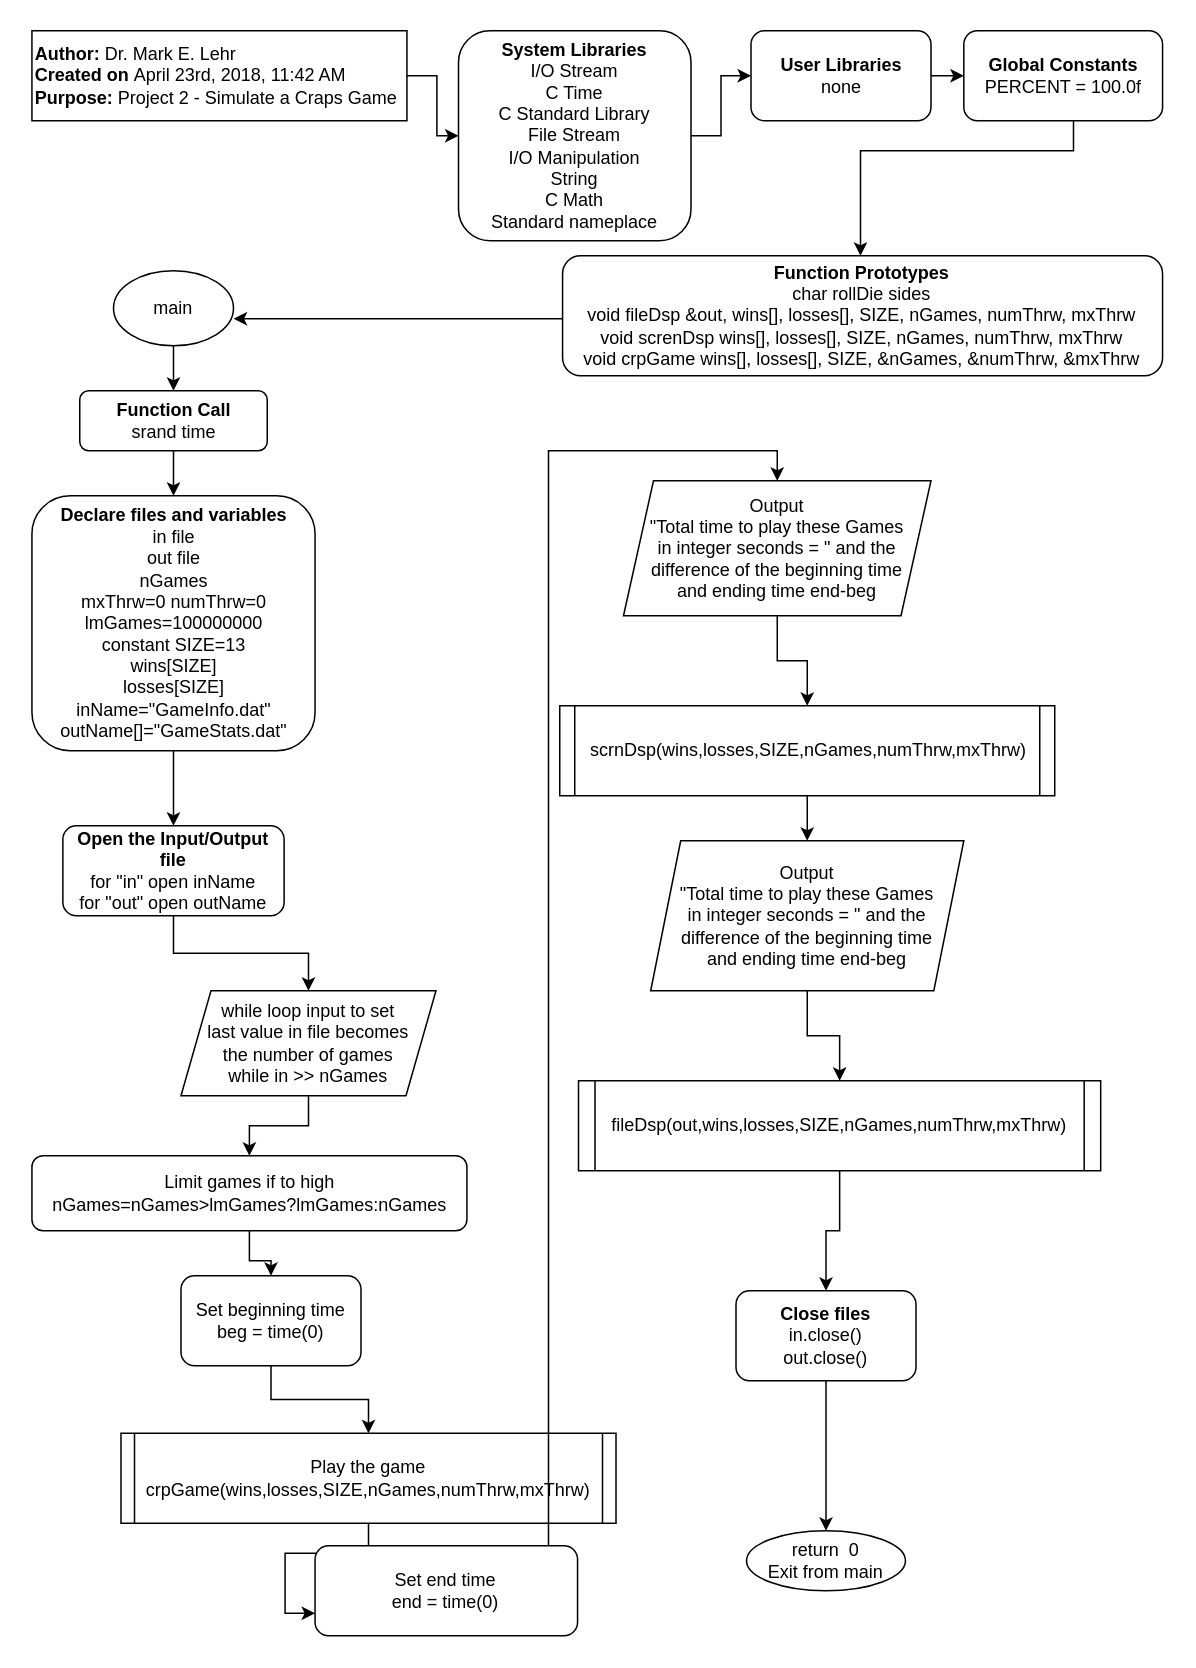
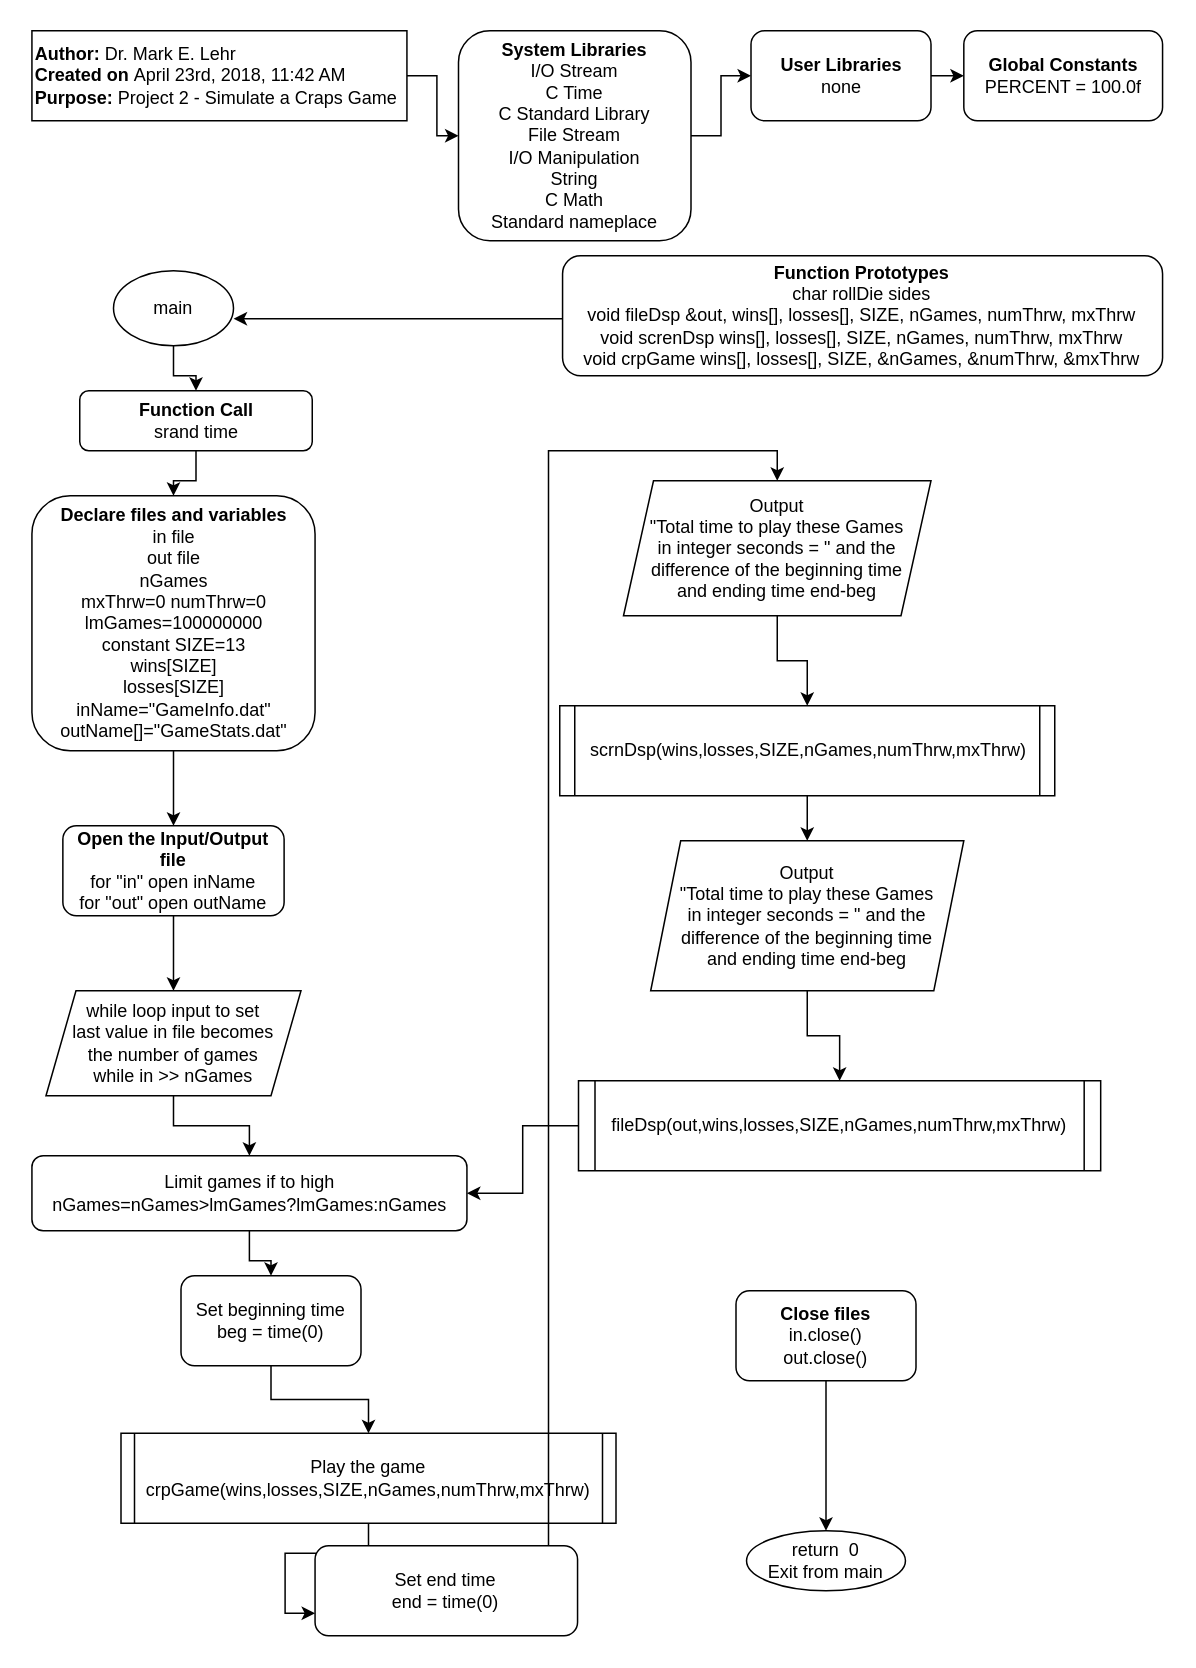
- <mxCell id="8" style="edgeStyle=orthogonalEdgeStyle;rounded=0;orthogonalLoop=1;jettySize=auto;html=1;" parent="1" source="9" target="11" edge="1"><mxGeometry relative="1" as="geometry"><mxPoint x="168.75" y="550" as="targetPoint" /><Array as="points"><mxPoint x="715" y="100" /><mxPoint x="573" y="100" /></Array></mxGeometry></mxCell>
- <mxCell id="15" value="&lt;div&gt;&lt;b&gt;Function Call&lt;/b&gt;&lt;/div&gt;&lt;div&gt;srand time &lt;br&gt;&lt;b&gt;&lt;/b&gt;&lt;/div&gt;" style="rounded=1;whiteSpace=wrap;html=1;" parent="1" vertex="1"><mxGeometry x="52.5" y="260" width="125" height="40" as="geometry" /></mxCell>
+ <mxCell id="15" value="&lt;div&gt;&lt;b&gt;Function Call&lt;/b&gt;&lt;/div&gt;&lt;div&gt;srand time &lt;br&gt;&lt;b&gt;&lt;/b&gt;&lt;/div&gt;" style="rounded=1;whiteSpace=wrap;html=1;" parent="1" vertex="1"><mxGeometry x="52.5" y="260" width="155" height="40" as="geometry" /></mxCell>
- <mxCell id="21" value="&lt;div&gt;while loop input to set &lt;br&gt;&lt;/div&gt;&lt;div&gt;&lt;span class=&quot;pl-c&quot;&gt;&lt;span class=&quot;pl-c&quot;&gt;&lt;/span&gt;last value in file becomes &lt;br&gt;&lt;/span&gt;&lt;/div&gt;&lt;div&gt;&lt;span class=&quot;pl-c&quot;&gt;the number of games&lt;/span&gt;&lt;/div&gt;&lt;div&gt;while in &amp;gt;&amp;gt; nGames&lt;br&gt;&lt;/div&gt;" style="shape=parallelogram;perimeter=parallelogramPerimeter;whiteSpace=wrap;html=1;fixedSize=1;" parent="1" vertex="1"><mxGeometry x="119.99" y="660" width="170" height="70" as="geometry" /></mxCell>
+ <mxCell id="21" value="&lt;div&gt;while loop input to set &lt;br&gt;&lt;/div&gt;&lt;div&gt;&lt;span class=&quot;pl-c&quot;&gt;&lt;span class=&quot;pl-c&quot;&gt;&lt;/span&gt;last value in file becomes &lt;br&gt;&lt;/span&gt;&lt;/div&gt;&lt;div&gt;&lt;span class=&quot;pl-c&quot;&gt;the number of games&lt;/span&gt;&lt;/div&gt;&lt;div&gt;while in &amp;gt;&amp;gt; nGames&lt;br&gt;&lt;/div&gt;" style="shape=parallelogram;perimeter=parallelogramPerimeter;whiteSpace=wrap;html=1;fixedSize=1;" parent="1" vertex="1"><mxGeometry x="29.99" y="660" width="170" height="70" as="geometry" /></mxCell>
- <mxCell id="36" style="edgeStyle=orthogonalEdgeStyle;rounded=0;orthogonalLoop=1;jettySize=auto;html=1;" parent="1" source="37" target="39" edge="1"><mxGeometry relative="1" as="geometry"><mxPoint x="559.06" y="710" as="targetPoint" /></mxGeometry></mxCell>
+ <mxCell id="36" style="edgeStyle=orthogonalEdgeStyle;rounded=0;orthogonalLoop=1;jettySize=auto;html=1;" parent="1" source="37" target="23" edge="1"><mxGeometry relative="1" as="geometry"><mxPoint x="559.06" y="710" as="targetPoint" /></mxGeometry></mxCell>
